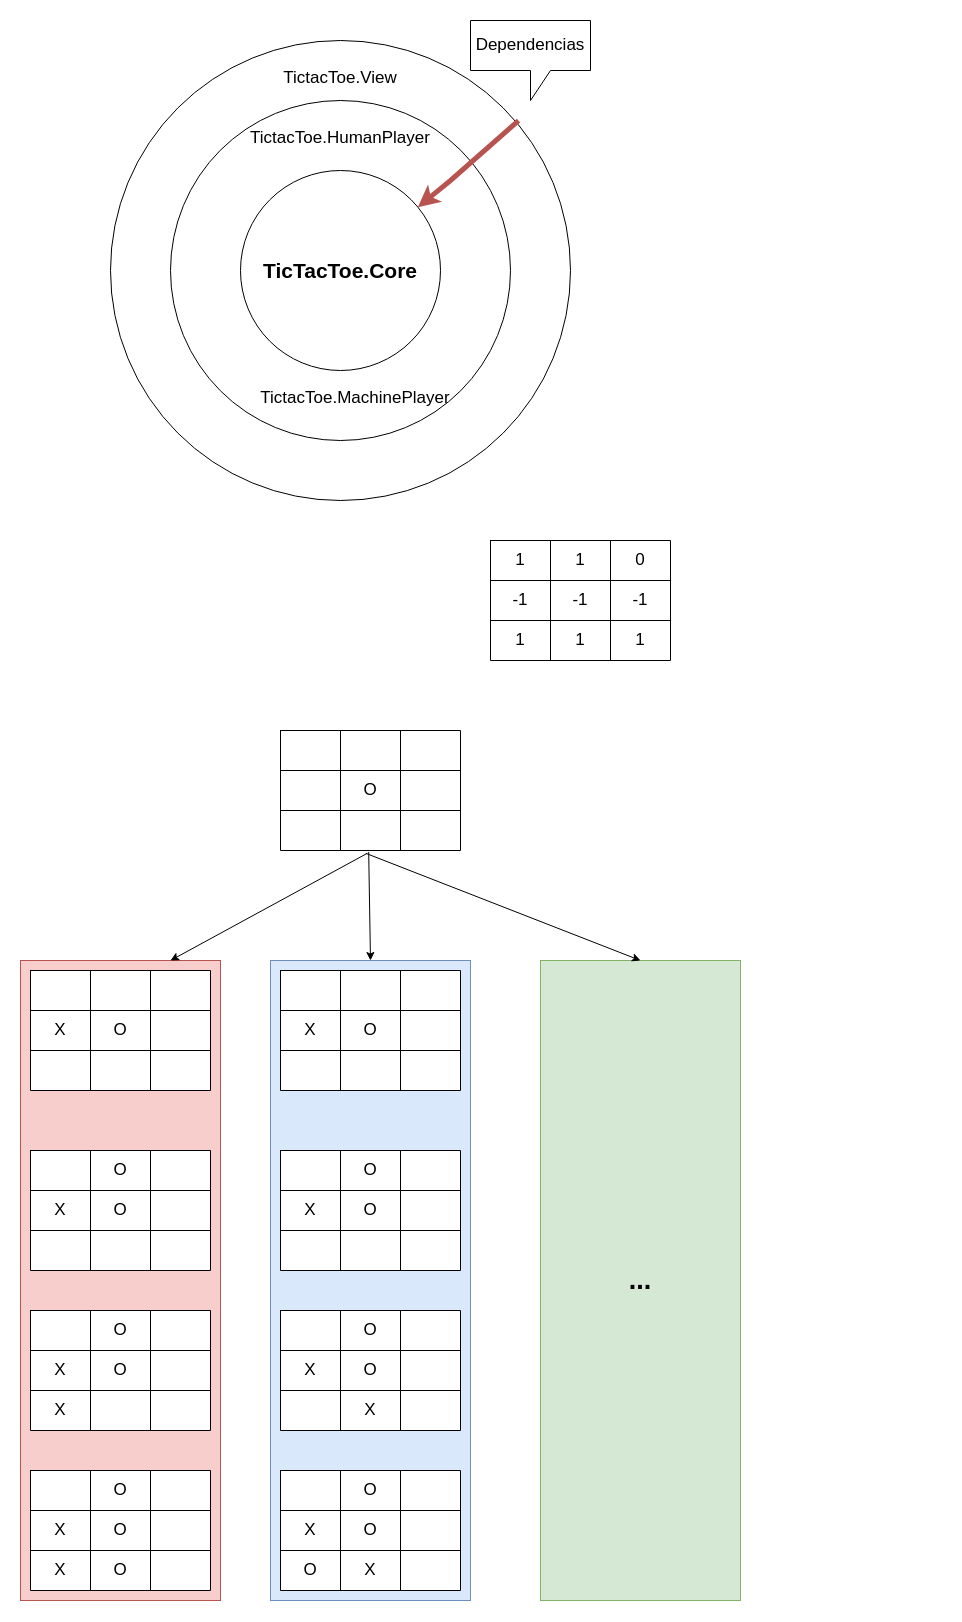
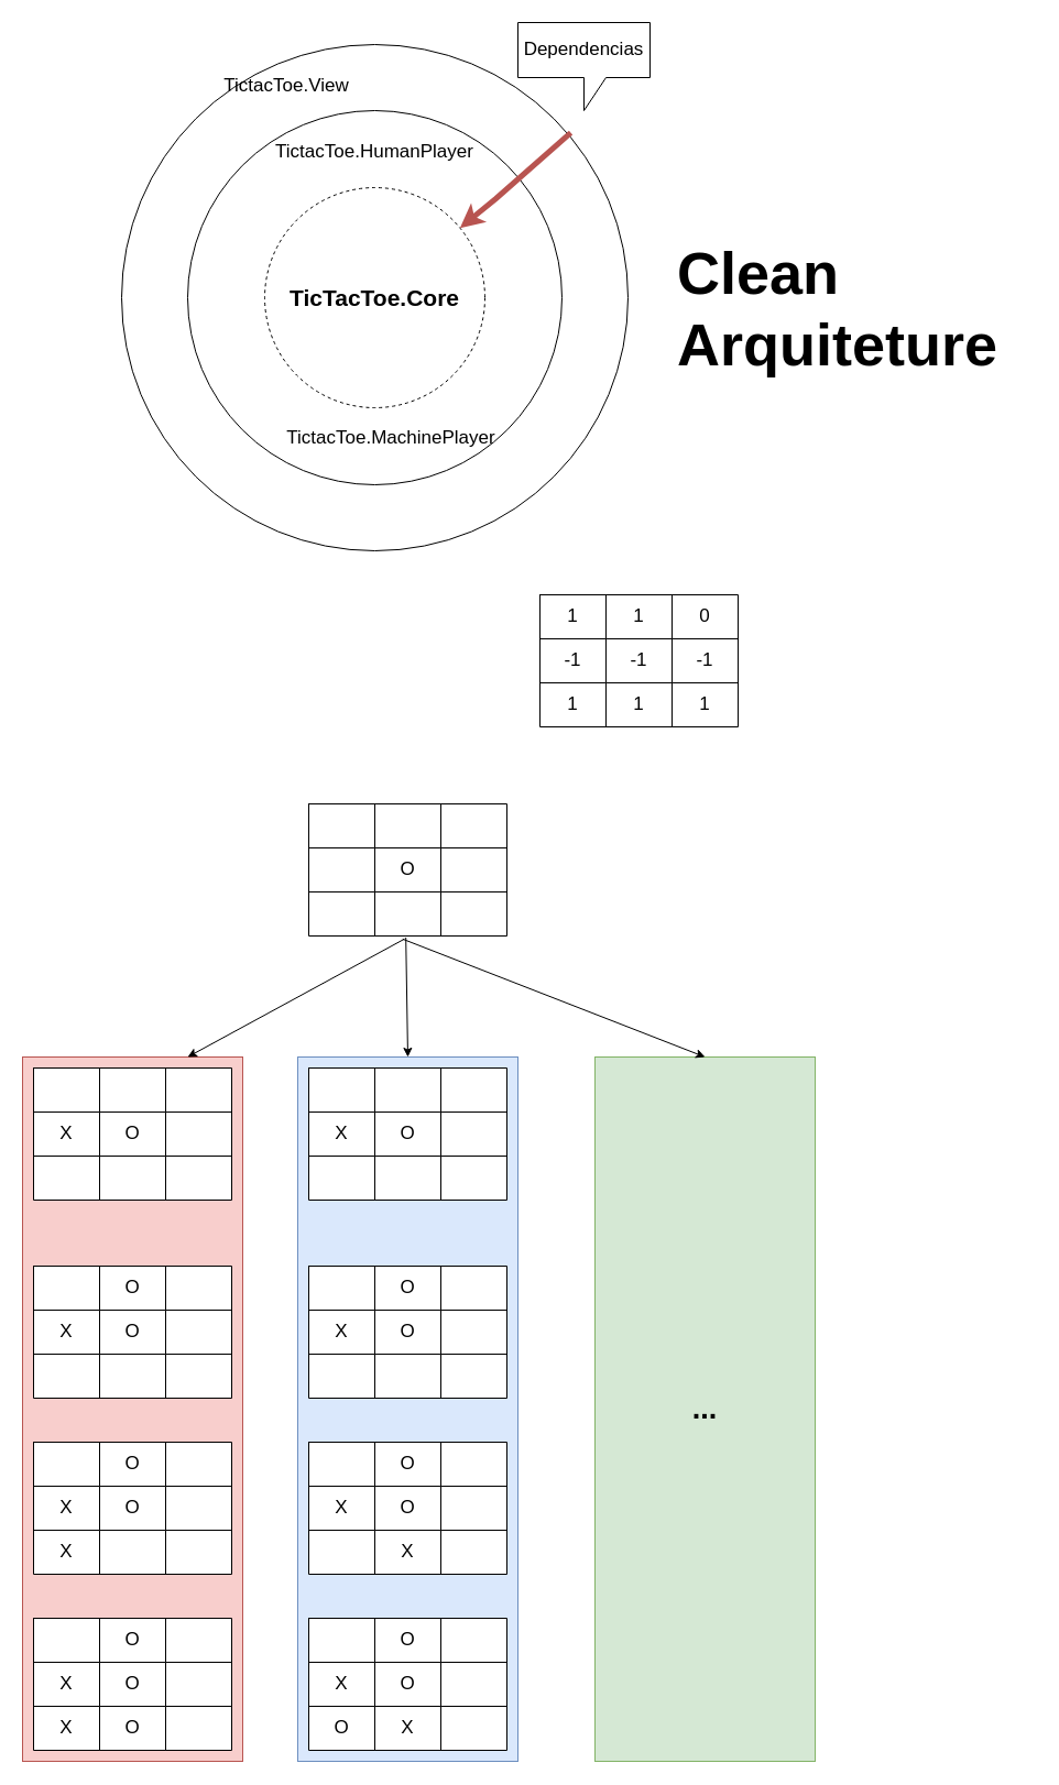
- <mxCell id="9" value="&lt;font style=&quot;font-size: 17px;&quot;&gt;TictacToe.View&lt;/font&gt;" style="text;html=1;strokeColor=none;fillColor=none;align=center;verticalAlign=middle;whiteSpace=wrap;rounded=0;fontSize=21;" parent="1" vertex="1"><mxGeometry x="220" y="60" width="240" height="30" as="geometry" /></mxCell>
+ <mxCell id="9" value="&lt;font style=&quot;font-size: 17px;&quot;&gt;TictacToe.View&lt;/font&gt;" style="text;html=1;strokeColor=none;fillColor=none;align=center;verticalAlign=middle;whiteSpace=wrap;rounded=0;fontSize=21;" parent="1" vertex="1"><mxGeometry x="140" y="60" width="240" height="30" as="geometry" /></mxCell>
- <mxCell id="6" value="&lt;font style=&quot;font-size: 21px;&quot;&gt;&lt;b&gt;TicTacToe.Core&lt;/b&gt;&lt;/font&gt;" style="ellipse;whiteSpace=wrap;html=1;aspect=fixed;" parent="1" vertex="1"><mxGeometry x="240" y="170" width="200" height="200" as="geometry" /></mxCell>
+ <mxCell id="6" value="&lt;font style=&quot;font-size: 21px;&quot;&gt;&lt;b&gt;TicTacToe.Core&lt;/b&gt;&lt;/font&gt;" style="ellipse;whiteSpace=wrap;html=1;aspect=fixed;dashed=1;" parent="1" vertex="1"><mxGeometry x="240" y="170" width="200" height="200" as="geometry" /></mxCell>
+ <mxCell id="133" value="&lt;h1&gt;Clean Arquiteture&lt;/h1&gt;&lt;div&gt;&lt;br&gt;&lt;/div&gt;" style="text;html=1;strokeColor=none;fillColor=none;spacing=5;spacingTop=-20;whiteSpace=wrap;overflow=hidden;rounded=0;fontSize=27;" parent="1" vertex="1"><mxGeometry x="610" y="190" width="330" height="170" as="geometry" /></mxCell>
